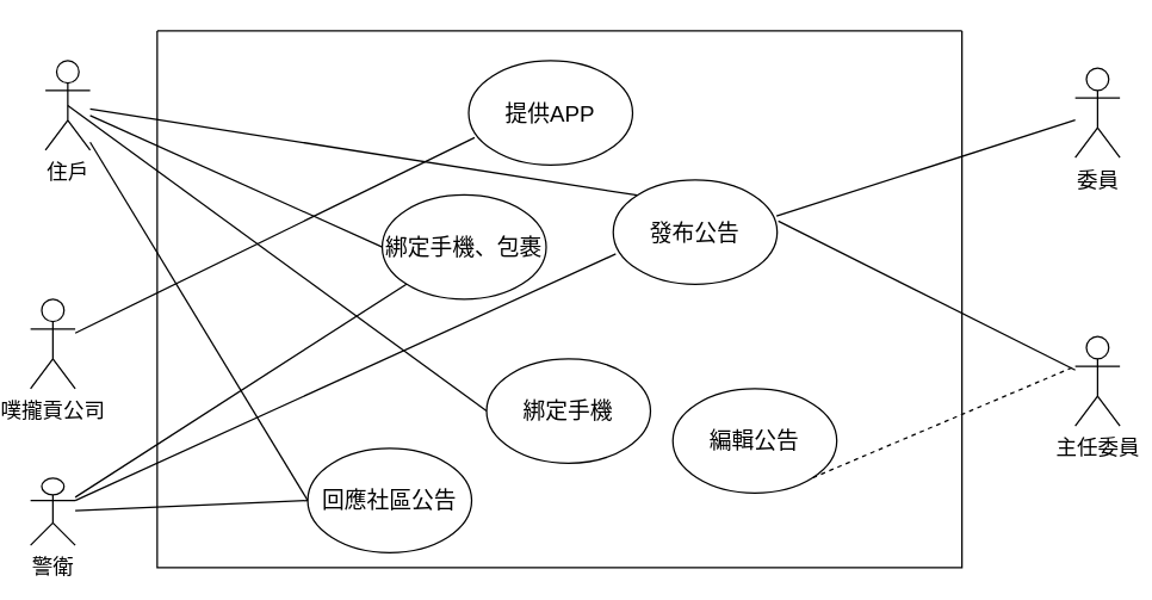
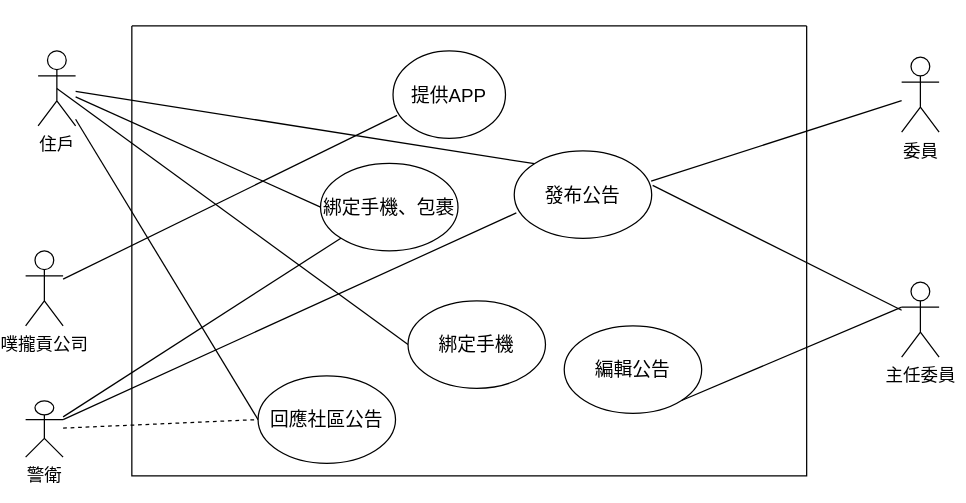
- <mxCell id="3" value="&lt;font style=&quot;font-size: 15px;&quot;&gt;提供APP&lt;/font&gt;" style="ellipse;whiteSpace=wrap;html=1;fillColor=none;" parent="2" vertex="1"><mxGeometry x="209" y="20" width="110" height="70" as="geometry" /></mxCell>
+ <mxCell id="3" value="&lt;font style=&quot;font-size: 15px;&quot;&gt;提供APP&lt;/font&gt;" style="ellipse;whiteSpace=wrap;html=1;fillColor=none;" parent="2" vertex="1"><mxGeometry x="209" y="20" width="90" height="70" as="geometry" /></mxCell>
- <mxCell id="19" value="" style="endArrow=none;html=1;fontSize=13;entryX=0;entryY=0.333;entryDx=0;entryDy=0;entryPerimeter=0;exitX=1;exitY=1;exitDx=0;exitDy=0;dashed=1;" parent="1" source="6" target="11" edge="1"><mxGeometry width="50" height="50" relative="1" as="geometry"><mxPoint x="420" y="170" as="sourcePoint" /><mxPoint x="624.62" y="368.707" as="targetPoint" /></mxGeometry></mxCell>
+ <mxCell id="19" value="" style="endArrow=none;html=1;fontSize=13;entryX=0;entryY=0.333;entryDx=0;entryDy=0;entryPerimeter=0;exitX=1;exitY=1;exitDx=0;exitDy=0;" parent="1" source="6" target="11" edge="1"><mxGeometry width="50" height="50" relative="1" as="geometry"><mxPoint x="420" y="170" as="sourcePoint" /><mxPoint x="624.62" y="368.707" as="targetPoint" /></mxGeometry></mxCell>
- <mxCell id="22" value="" style="endArrow=none;html=1;fontSize=13;entryX=0;entryY=0.5;entryDx=0;entryDy=0;" edge="1" parent="1" source="13" target="7"><mxGeometry width="50" height="50" relative="1" as="geometry"><mxPoint x="60" y="349.946" as="sourcePoint" /><mxPoint x="283.132" y="200.383" as="targetPoint" /></mxGeometry></mxCell>
+ <mxCell id="22" value="" style="endArrow=none;html=1;fontSize=13;entryX=0;entryY=0.5;entryDx=0;entryDy=0;dashed=1;" edge="1" parent="1" source="13" target="7"><mxGeometry width="50" height="50" relative="1" as="geometry"><mxPoint x="60" y="349.946" as="sourcePoint" /><mxPoint x="283.132" y="200.383" as="targetPoint" /></mxGeometry></mxCell>
